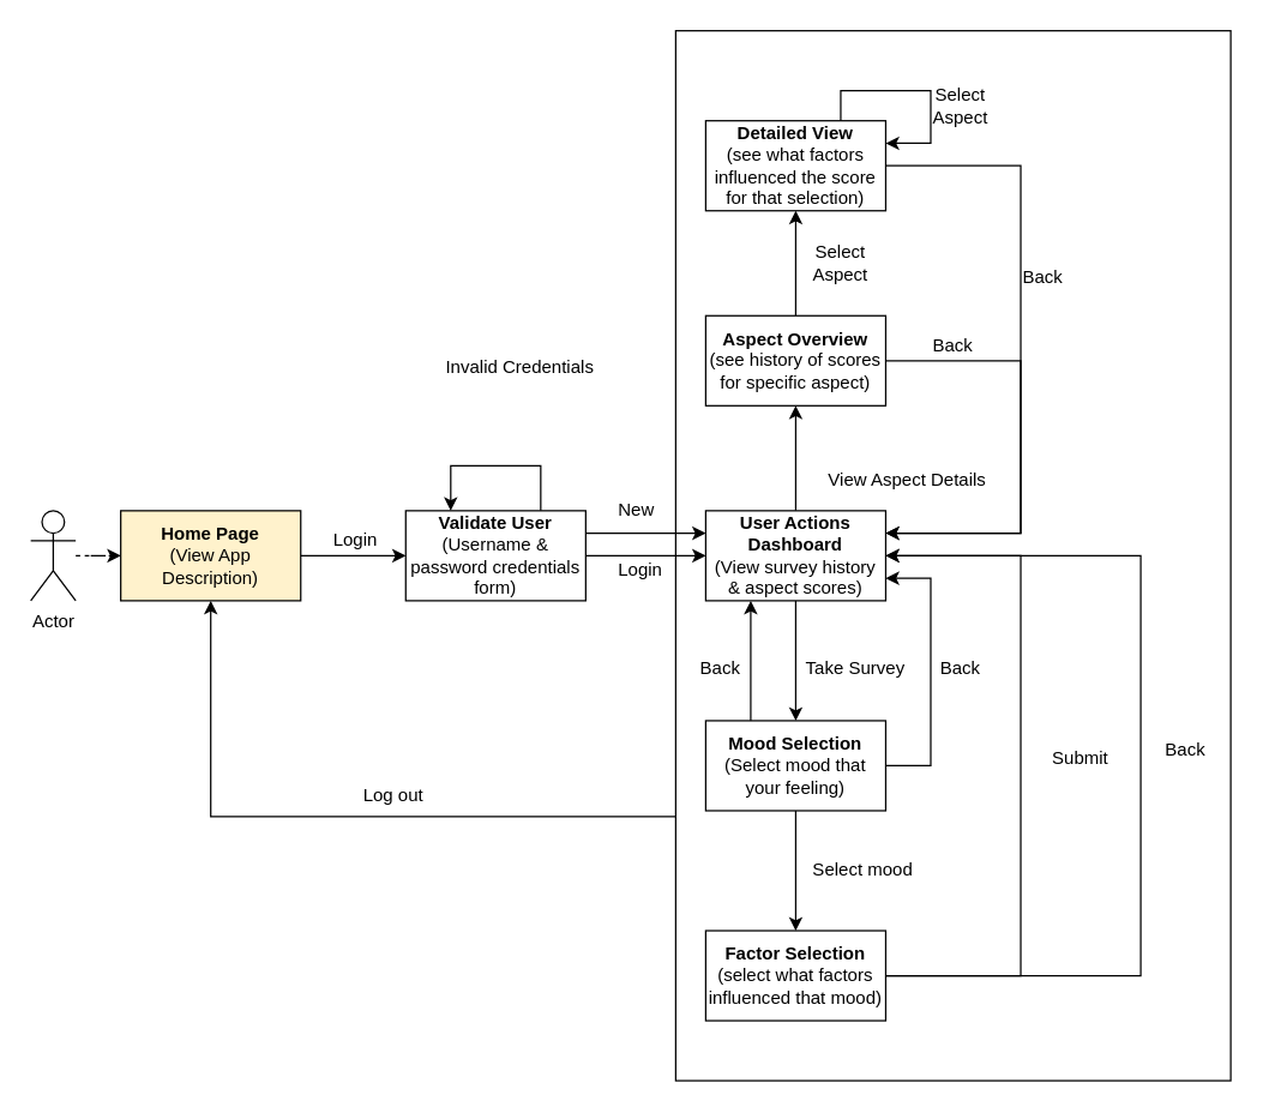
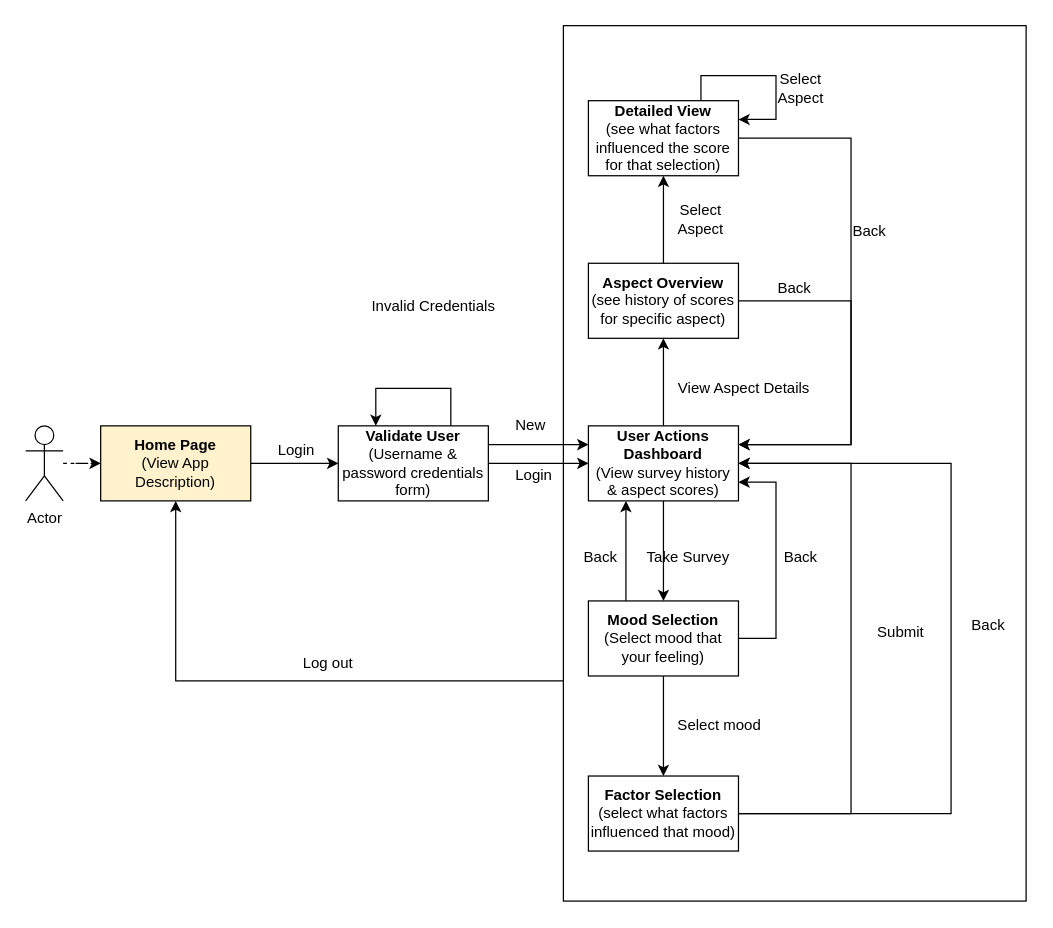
- <mxCell id="18" value="View Aspect Details" style="text;html=1;resizable=0;points=[];autosize=1;align=left;verticalAlign=top;spacingTop=-4;" vertex="1" parent="1"><mxGeometry x="550" y="310" width="120" height="20" as="geometry" /></mxCell>
+ <mxCell id="18" value="View Aspect Details" style="text;html=1;resizable=0;points=[];autosize=1;align=left;verticalAlign=top;spacingTop=-4;" vertex="1" parent="1"><mxGeometry x="540" y="300" width="120" height="20" as="geometry" /></mxCell>
- <mxCell id="17" value="Take Survey" style="text;html=1;resizable=0;points=[];autosize=1;align=left;verticalAlign=top;spacingTop=-4;" vertex="1" parent="1"><mxGeometry x="535" y="435" width="80" height="20" as="geometry" /></mxCell>
+ <mxCell id="17" value="Take Survey" style="text;html=1;resizable=0;points=[];autosize=1;align=left;verticalAlign=top;spacingTop=-4;" vertex="1" parent="1"><mxGeometry x="515" y="435" width="80" height="20" as="geometry" /></mxCell>
